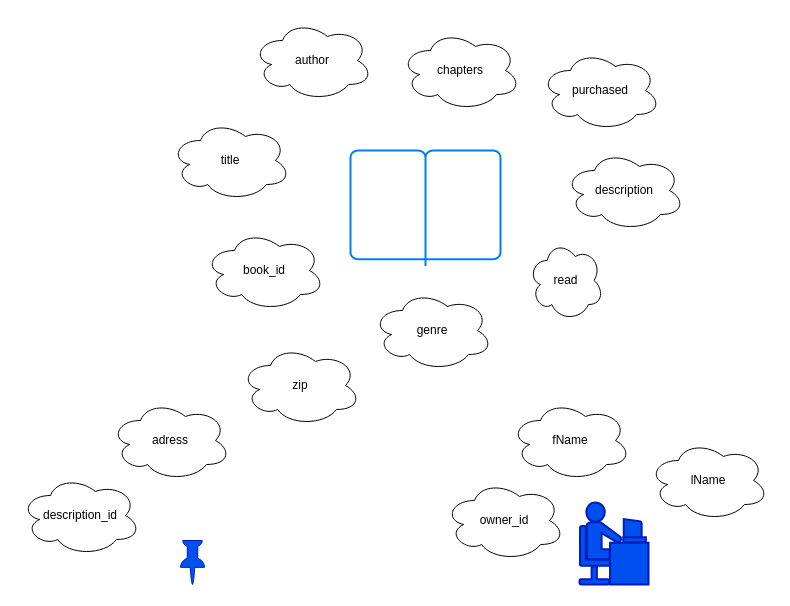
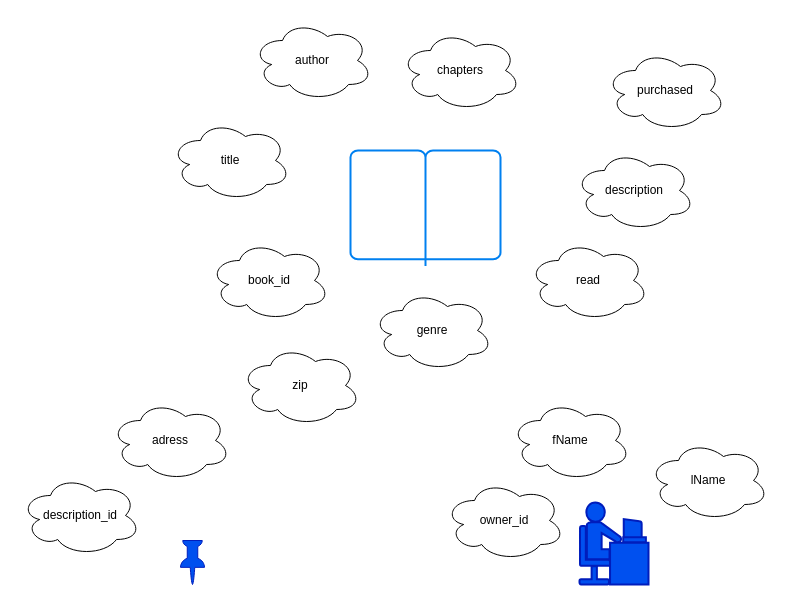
- <mxCell id="8" value="purchased" style="ellipse;shape=cloud;whiteSpace=wrap;html=1;" vertex="1" parent="1"><mxGeometry x="540" y="50" width="120" height="80" as="geometry" /></mxCell>
+ <mxCell id="8" value="purchased" style="ellipse;shape=cloud;whiteSpace=wrap;html=1;" vertex="1" parent="1"><mxGeometry x="605" y="50" width="120" height="80" as="geometry" /></mxCell>
- <mxCell id="6" value="description" style="ellipse;shape=cloud;whiteSpace=wrap;html=1;" vertex="1" parent="1"><mxGeometry x="564" y="150" width="120" height="80" as="geometry" /></mxCell>
+ <mxCell id="6" value="description" style="ellipse;shape=cloud;whiteSpace=wrap;html=1;" vertex="1" parent="1"><mxGeometry x="574" y="150" width="120" height="80" as="geometry" /></mxCell>
- <mxCell id="3" value="book_id" style="ellipse;shape=cloud;whiteSpace=wrap;html=1;" vertex="1" parent="1"><mxGeometry x="204" y="230" width="120" height="80" as="geometry" /></mxCell>
+ <mxCell id="3" value="book_id" style="ellipse;shape=cloud;whiteSpace=wrap;html=1;" vertex="1" parent="1"><mxGeometry x="209" y="240" width="120" height="80" as="geometry" /></mxCell>
- <mxCell id="9" value="read" style="ellipse;shape=cloud;whiteSpace=wrap;html=1;" vertex="1" parent="1"><mxGeometry x="528" y="240" width="75" height="80" as="geometry" /></mxCell>
+ <mxCell id="9" value="read" style="ellipse;shape=cloud;whiteSpace=wrap;html=1;" vertex="1" parent="1"><mxGeometry x="528" y="240" width="120" height="80" as="geometry" /></mxCell>
